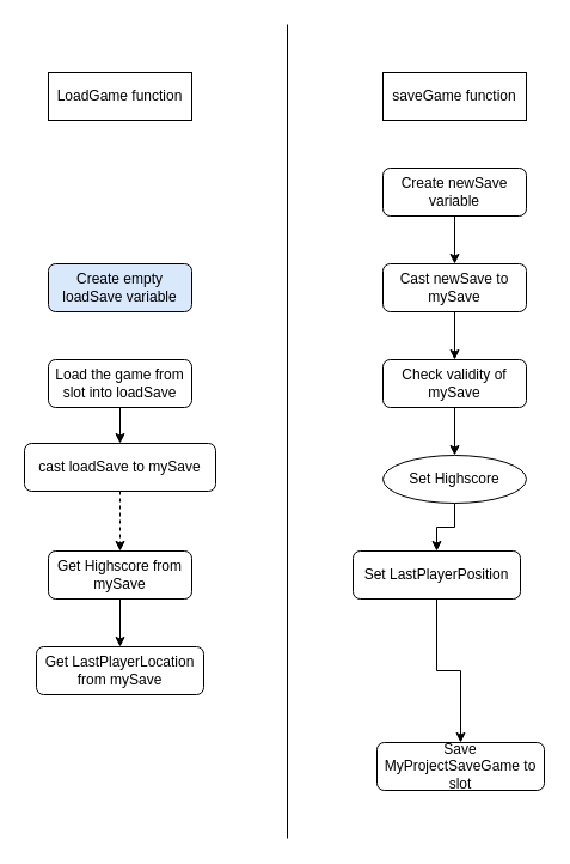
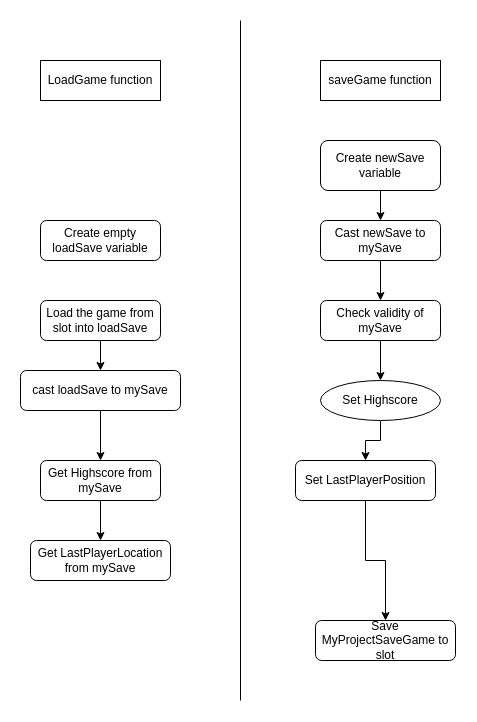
- <mxCell id="10" value="Create newSave variable" style="rounded=1;whiteSpace=wrap;html=1;" parent="1" vertex="1"><mxGeometry x="320" y="140" width="120" height="40" as="geometry" /></mxCell>
+ <mxCell id="10" value="Create newSave variable" style="rounded=1;whiteSpace=wrap;html=1;" parent="1" vertex="1"><mxGeometry x="320" y="140" width="120" height="50" as="geometry" /></mxCell>
- <mxCell id="3" value="Create empty loadSave variable" style="whiteSpace=wrap;html=1;rounded=1;glass=0;strokeWidth=1;shadow=0;fillColor=#dae8fc;" parent="1" vertex="1"><mxGeometry x="40" y="220" width="120" height="40" as="geometry" /></mxCell>
+ <mxCell id="3" value="Create empty loadSave variable" style="whiteSpace=wrap;html=1;rounded=1;glass=0;strokeWidth=1;shadow=0;" parent="1" vertex="1"><mxGeometry x="40" y="220" width="120" height="40" as="geometry" /></mxCell>
- <mxCell id="6" value="" style="edgeStyle=orthogonalEdgeStyle;rounded=0;orthogonalLoop=1;jettySize=auto;html=1;dashed=1;" edge="1" parent="1" source="7" target="22"><mxGeometry relative="1" as="geometry" /></mxCell>
+ <mxCell id="6" value="" style="edgeStyle=orthogonalEdgeStyle;rounded=0;orthogonalLoop=1;jettySize=auto;html=1;" edge="1" parent="1" source="7" target="22"><mxGeometry relative="1" as="geometry" /></mxCell>
